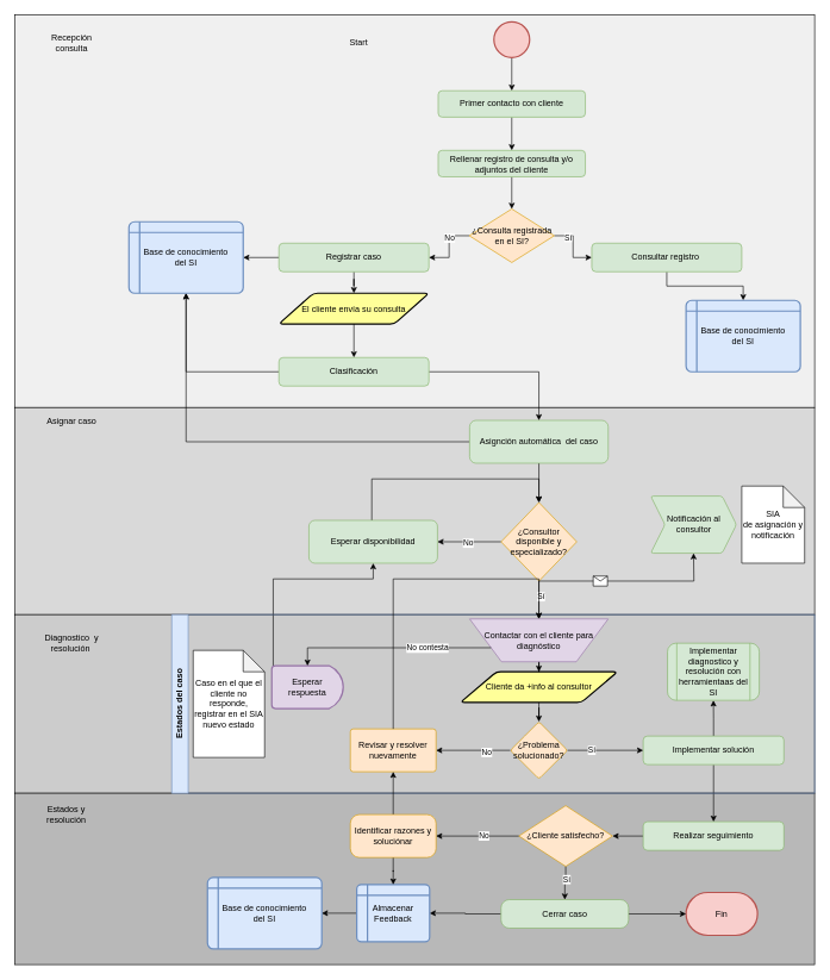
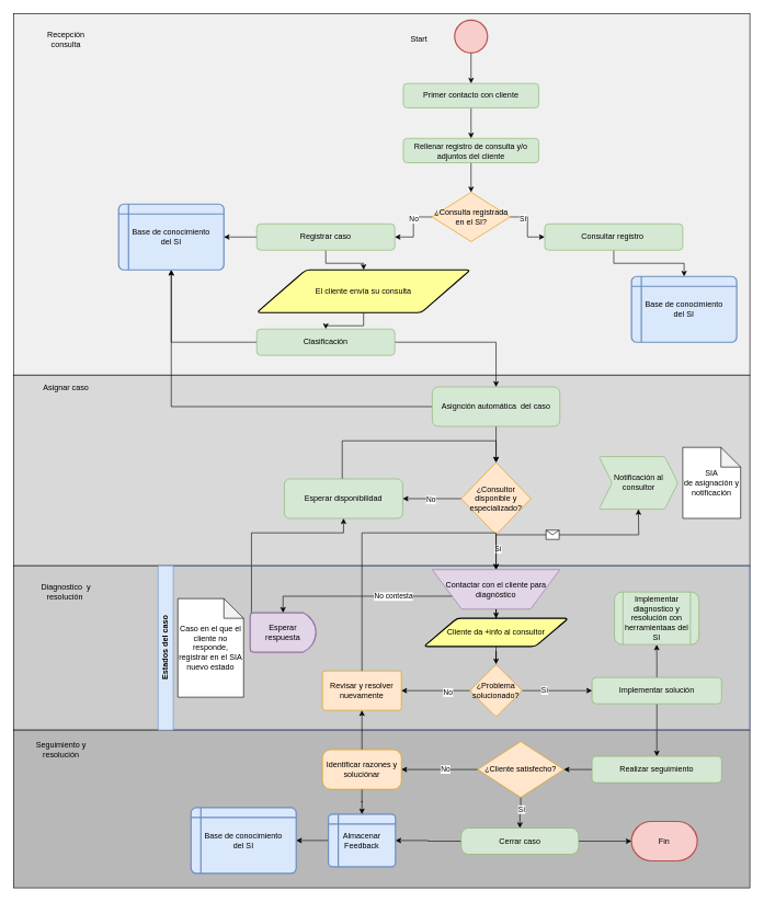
- <mxCell id="40" value="Start" style="text;html=1;strokeColor=none;fillColor=none;align=center;verticalAlign=middle;whiteSpace=wrap;rounded=0;" vertex="1" parent="1"><mxGeometry x="457" y="40" width="90" height="40" as="geometry" /></mxCell>
+ <mxCell id="40" value="Start" style="text;html=1;strokeColor=none;fillColor=none;align=center;verticalAlign=middle;whiteSpace=wrap;rounded=0;" vertex="1" parent="1"><mxGeometry x="592" y="40" width="90" height="40" as="geometry" /></mxCell>
- <mxCell id="18" value="El cliente envía su consulta" style="shape=parallelogram;html=1;strokeWidth=2;perimeter=parallelogramPerimeter;whiteSpace=wrap;rounded=1;arcSize=12;size=0.23;fillColor=#FFFF99;" vertex="1" parent="1"><mxGeometry x="390" y="410" width="210" height="43" as="geometry" /></mxCell>
+ <mxCell id="18" value="El cliente envía su consulta" style="shape=parallelogram;html=1;strokeWidth=2;perimeter=parallelogramPerimeter;whiteSpace=wrap;rounded=1;arcSize=12;size=0.23;fillColor=#FFFF99;" vertex="1" parent="1"><mxGeometry x="390" y="410" width="325" height="65" as="geometry" /></mxCell>
- <mxCell id="13" value="Estados y resolución" style="text;html=1;strokeColor=none;fillColor=none;align=center;verticalAlign=middle;whiteSpace=wrap;rounded=0;" vertex="1" parent="1"><mxGeometry x="40" y="1120" width="105" height="40" as="geometry" /></mxCell>
+ <mxCell id="13" value="Seguimiento y resolución" style="text;html=1;strokeColor=none;fillColor=none;align=center;verticalAlign=middle;whiteSpace=wrap;rounded=0;" vertex="1" parent="1"><mxGeometry x="40" y="1120" width="105" height="40" as="geometry" /></mxCell>
